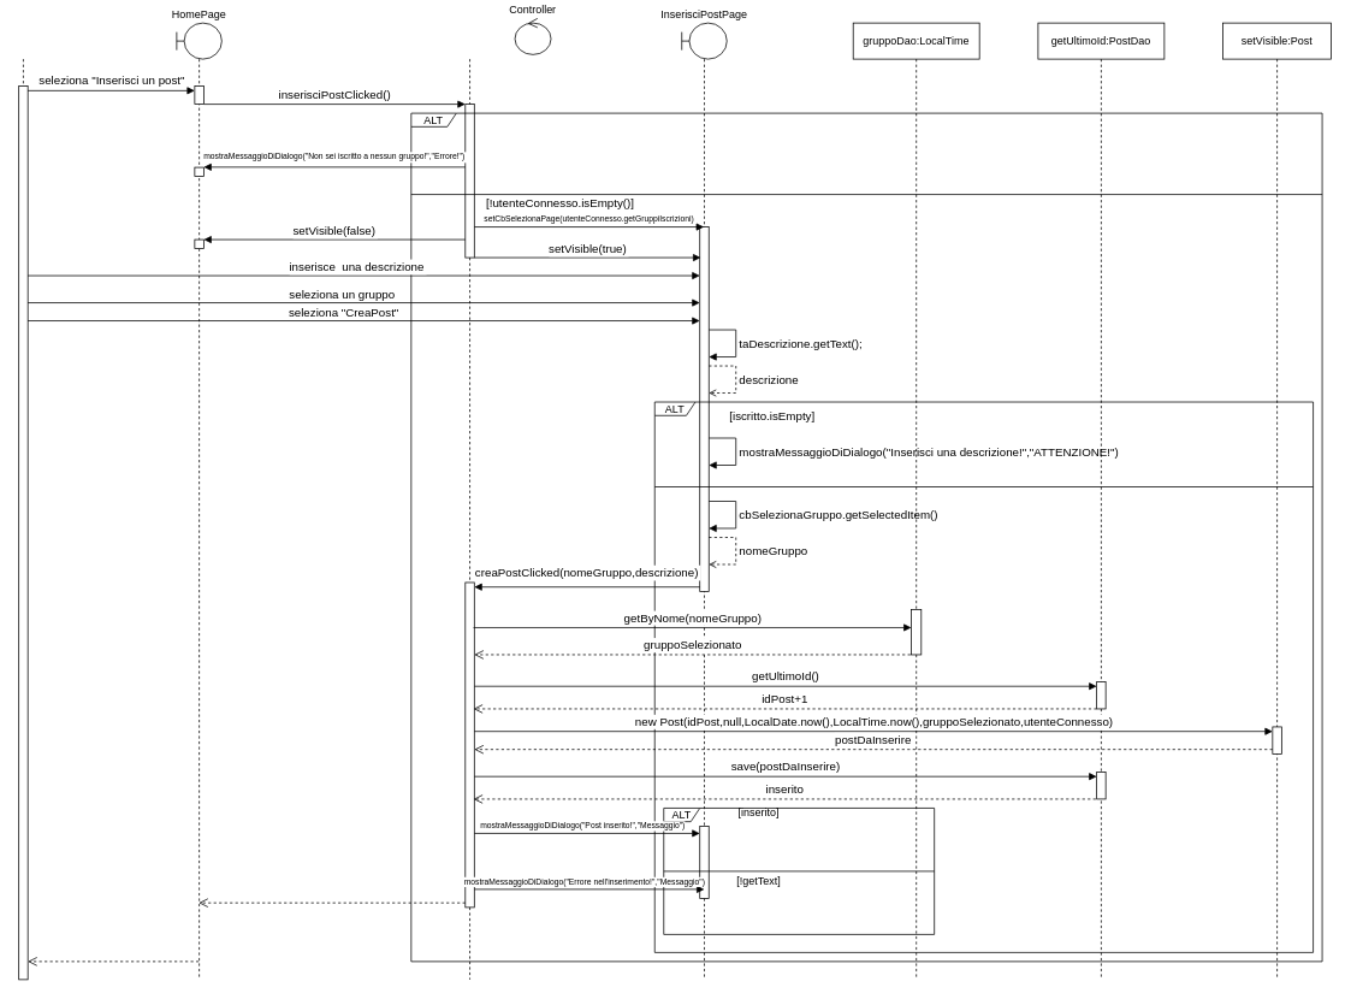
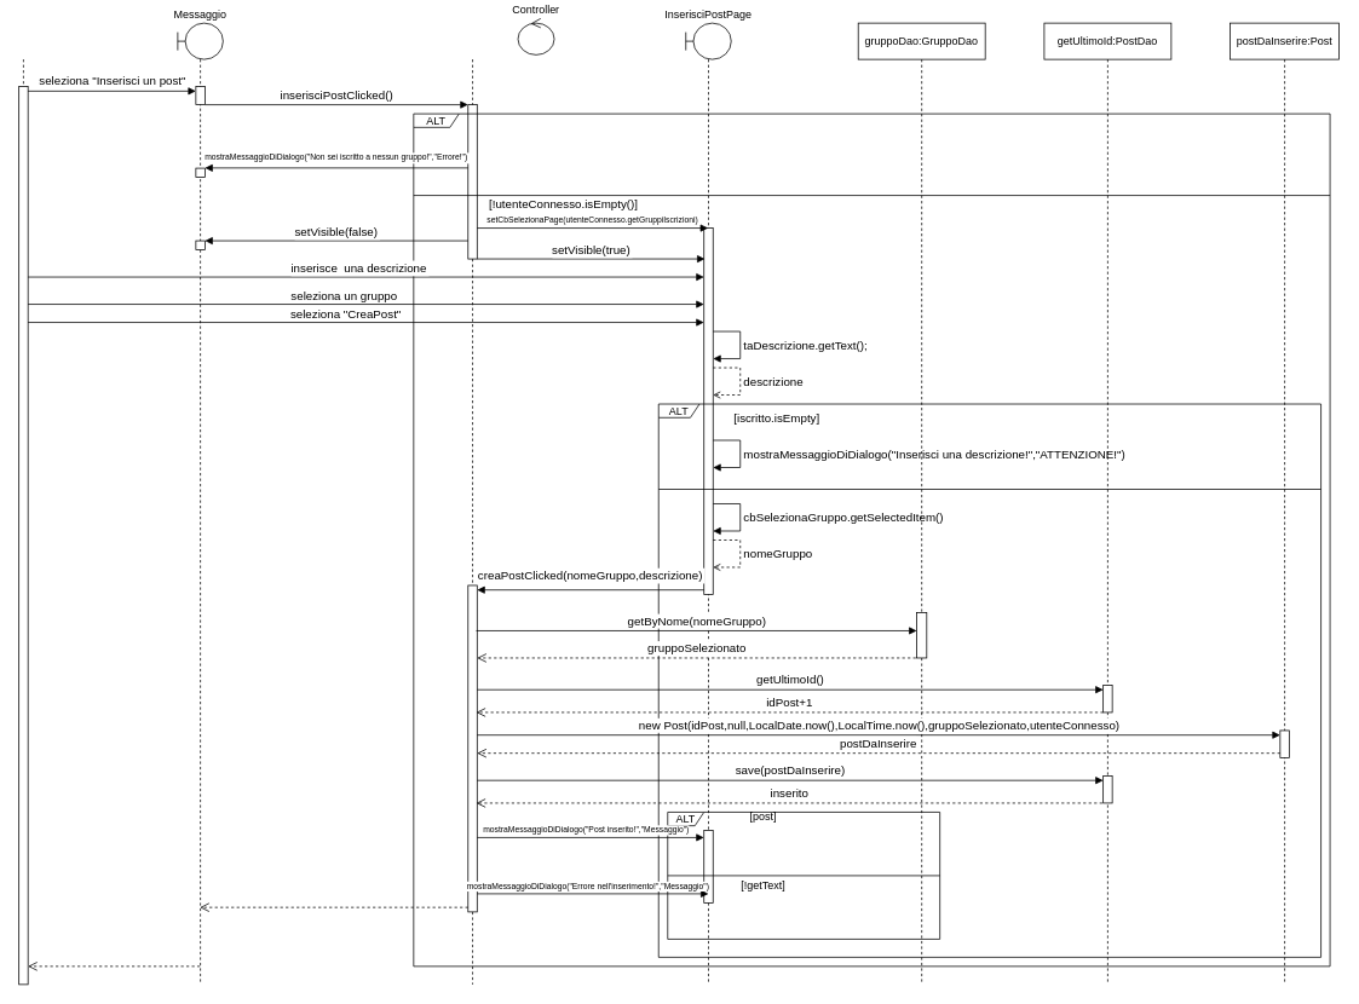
- <mxCell id="3" value="HomePage" style="shape=umlLifeline;perimeter=lifelinePerimeter;whiteSpace=wrap;html=1;container=1;dropTarget=0;collapsible=0;recursiveResize=0;outlineConnect=0;portConstraint=eastwest;newEdgeStyle={&quot;curved&quot;:0,&quot;rounded&quot;:0};participant=umlBoundary;labelPosition=center;verticalLabelPosition=top;align=center;verticalAlign=bottom;" parent="1" vertex="1"><mxGeometry x="195" y="25" width="50" height="1060" as="geometry" /></mxCell>
+ <mxCell id="3" value="Messaggio" style="shape=umlLifeline;perimeter=lifelinePerimeter;whiteSpace=wrap;html=1;container=1;dropTarget=0;collapsible=0;recursiveResize=0;outlineConnect=0;portConstraint=eastwest;newEdgeStyle={&quot;curved&quot;:0,&quot;rounded&quot;:0};participant=umlBoundary;labelPosition=center;verticalLabelPosition=top;align=center;verticalAlign=bottom;" parent="1" vertex="1"><mxGeometry x="195" y="25" width="50" height="1060" as="geometry" /></mxCell>
- <mxCell id="38" value="gruppoDao:LocalTime" style="shape=umlLifeline;perimeter=lifelinePerimeter;whiteSpace=wrap;html=1;container=1;dropTarget=0;collapsible=0;recursiveResize=0;outlineConnect=0;portConstraint=eastwest;newEdgeStyle={&quot;curved&quot;:0,&quot;rounded&quot;:0};" parent="1" vertex="1"><mxGeometry x="945" y="25" width="140" height="1060" as="geometry" /></mxCell>
+ <mxCell id="38" value="gruppoDao:GruppoDao" style="shape=umlLifeline;perimeter=lifelinePerimeter;whiteSpace=wrap;html=1;container=1;dropTarget=0;collapsible=0;recursiveResize=0;outlineConnect=0;portConstraint=eastwest;newEdgeStyle={&quot;curved&quot;:0,&quot;rounded&quot;:0};" parent="1" vertex="1"><mxGeometry x="945" y="25" width="140" height="1060" as="geometry" /></mxCell>
- <mxCell id="47" value="setVisible:Post" style="shape=umlLifeline;perimeter=lifelinePerimeter;whiteSpace=wrap;html=1;container=1;dropTarget=0;collapsible=0;recursiveResize=0;outlineConnect=0;portConstraint=eastwest;newEdgeStyle={&quot;curved&quot;:0,&quot;rounded&quot;:0};" vertex="1" parent="1"><mxGeometry x="1355" y="25" width="120" height="1060" as="geometry" /></mxCell>
+ <mxCell id="47" value="postDaInserire:Post" style="shape=umlLifeline;perimeter=lifelinePerimeter;whiteSpace=wrap;html=1;container=1;dropTarget=0;collapsible=0;recursiveResize=0;outlineConnect=0;portConstraint=eastwest;newEdgeStyle={&quot;curved&quot;:0,&quot;rounded&quot;:0};" vertex="1" parent="1"><mxGeometry x="1355" y="25" width="120" height="1060" as="geometry" /></mxCell>
- <mxCell id="54" value="[inserito]" style="text;html=1;align=center;verticalAlign=middle;resizable=0;points=[];autosize=1;strokeColor=none;fillColor=none;" vertex="1" parent="1"><mxGeometry x="805" y="885" width="70" height="30" as="geometry" /></mxCell>
+ <mxCell id="54" value="[post]" style="text;html=1;align=center;verticalAlign=middle;resizable=0;points=[];autosize=1;strokeColor=none;fillColor=none;" vertex="1" parent="1"><mxGeometry x="805" y="885" width="70" height="30" as="geometry" /></mxCell>
